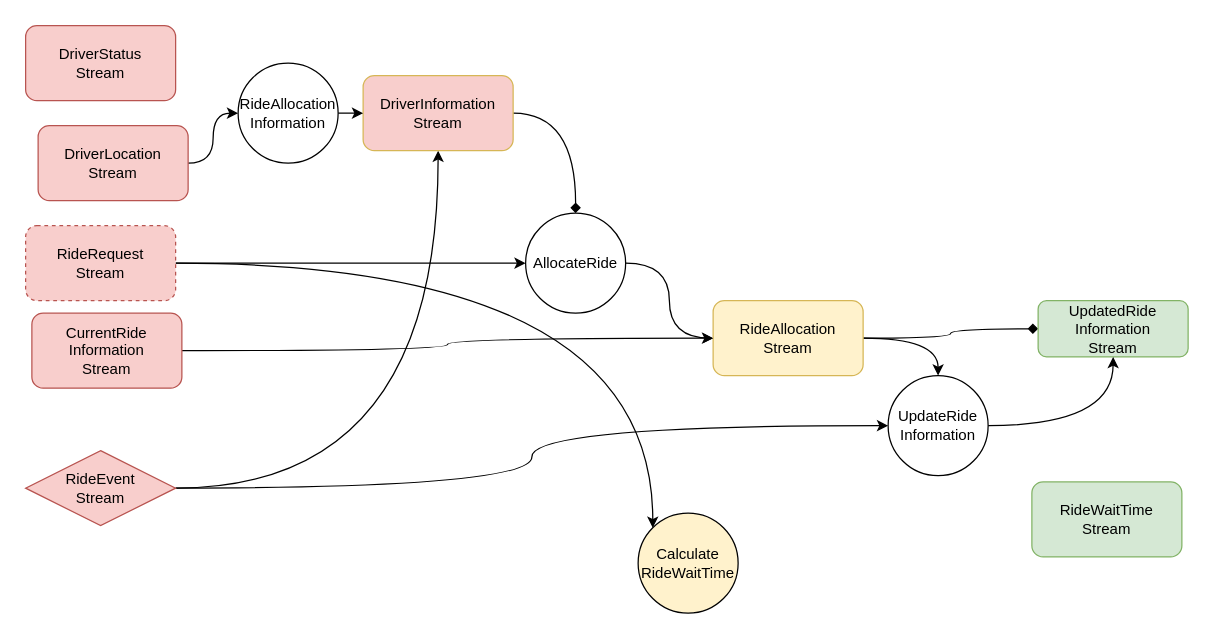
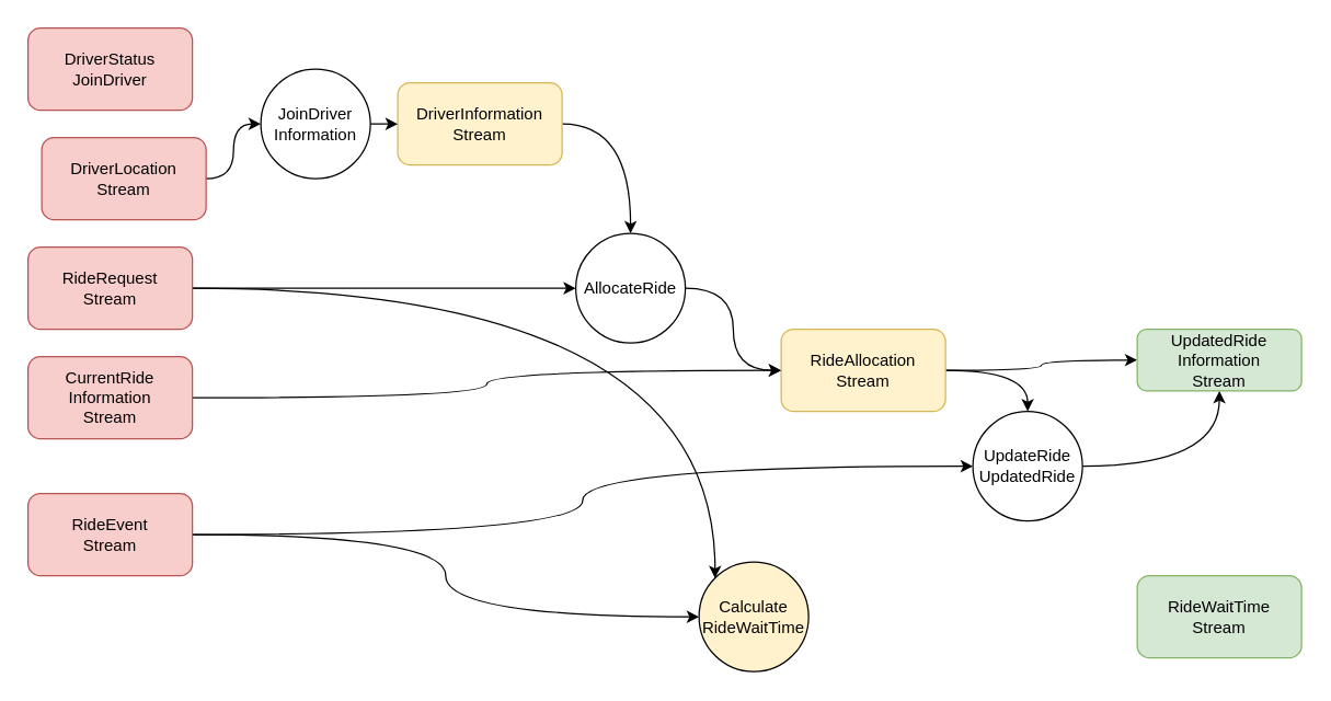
- <mxCell id="5" value="&lt;div&gt;DriverStatus&lt;/div&gt;&lt;div&gt;Stream&lt;/div&gt;" style="rounded=1;whiteSpace=wrap;html=1;fillColor=#f8cecc;strokeColor=#b85450;" parent="1" vertex="1"><mxGeometry x="20" y="20" width="120" height="60" as="geometry" /></mxCell>
+ <mxCell id="5" value="&lt;div&gt;DriverStatus&lt;/div&gt;&lt;div&gt;JoinDriver&lt;/div&gt;" style="rounded=1;whiteSpace=wrap;html=1;fillColor=#f8cecc;strokeColor=#b85450;" parent="1" vertex="1"><mxGeometry x="20" y="20" width="120" height="60" as="geometry" /></mxCell>
- <mxCell id="24" value="&lt;div&gt;RideAllocation&lt;/div&gt;&lt;div&gt;Information&lt;br&gt;&lt;/div&gt;" style="ellipse;whiteSpace=wrap;html=1;aspect=fixed;" parent="1" vertex="1"><mxGeometry x="190" y="50" width="80" height="80" as="geometry" /></mxCell>
+ <mxCell id="24" value="&lt;div&gt;JoinDriver&lt;/div&gt;&lt;div&gt;Information&lt;br&gt;&lt;/div&gt;" style="ellipse;whiteSpace=wrap;html=1;aspect=fixed;" parent="1" vertex="1"><mxGeometry x="190" y="50" width="80" height="80" as="geometry" /></mxCell>
- <mxCell id="17" value="&lt;div&gt;DriverInformation&lt;/div&gt;&lt;div&gt;Stream&lt;br&gt;&lt;/div&gt;" style="rounded=1;whiteSpace=wrap;html=1;fillColor=#f8cecc;strokeColor=#d6b656;" parent="1" vertex="1"><mxGeometry x="290" y="60" width="120" height="60" as="geometry" /></mxCell>
+ <mxCell id="17" value="&lt;div&gt;DriverInformation&lt;/div&gt;&lt;div&gt;Stream&lt;br&gt;&lt;/div&gt;" style="rounded=1;whiteSpace=wrap;html=1;fillColor=#fff2cc;strokeColor=#d6b656;" parent="1" vertex="1"><mxGeometry x="290" y="60" width="120" height="60" as="geometry" /></mxCell>
- <mxCell id="16" style="edgeStyle=orthogonalEdgeStyle;curved=1;rounded=0;orthogonalLoop=1;jettySize=auto;html=1;entryX=0.5;entryY=0;entryDx=0;entryDy=0;endArrow=diamond;" parent="1" source="17" target="26" edge="1"><mxGeometry relative="1" as="geometry" /></mxCell>
+ <mxCell id="16" style="edgeStyle=orthogonalEdgeStyle;curved=1;rounded=0;orthogonalLoop=1;jettySize=auto;html=1;entryX=0.5;entryY=0;entryDx=0;entryDy=0;" parent="1" source="17" target="26" edge="1"><mxGeometry relative="1" as="geometry" /></mxCell>
- <mxCell id="10" value="&lt;div&gt;RideRequest&lt;/div&gt;&lt;div&gt;Stream&lt;br&gt;&lt;/div&gt;" style="rounded=1;whiteSpace=wrap;html=1;fillColor=#f8cecc;strokeColor=#b85450;dashed=1;" parent="1" vertex="1"><mxGeometry x="20" y="180" width="120" height="60" as="geometry" /></mxCell>
+ <mxCell id="10" value="&lt;div&gt;RideRequest&lt;/div&gt;&lt;div&gt;Stream&lt;br&gt;&lt;/div&gt;" style="rounded=1;whiteSpace=wrap;html=1;fillColor=#f8cecc;strokeColor=#b85450;" parent="1" vertex="1"><mxGeometry x="20" y="180" width="120" height="60" as="geometry" /></mxCell>
- <mxCell id="25" style="edgeStyle=orthogonalEdgeStyle;curved=1;rounded=0;orthogonalLoop=1;jettySize=auto;html=1;entryX=0;entryY=0.5;entryDx=0;entryDy=0;endArrow=open;" parent="1" source="26" target="20" edge="1"><mxGeometry relative="1" as="geometry" /></mxCell>
+ <mxCell id="25" style="edgeStyle=orthogonalEdgeStyle;curved=1;rounded=0;orthogonalLoop=1;jettySize=auto;html=1;entryX=0;entryY=0.5;entryDx=0;entryDy=0;" parent="1" source="26" target="20" edge="1"><mxGeometry relative="1" as="geometry" /></mxCell>
- <mxCell id="19" style="edgeStyle=orthogonalEdgeStyle;curved=1;rounded=0;orthogonalLoop=1;jettySize=auto;html=1;endArrow=diamond;" parent="1" source="20" target="21" edge="1"><mxGeometry relative="1" as="geometry" /></mxCell>
+ <mxCell id="19" style="edgeStyle=orthogonalEdgeStyle;curved=1;rounded=0;orthogonalLoop=1;jettySize=auto;html=1;" parent="1" source="20" target="21" edge="1"><mxGeometry relative="1" as="geometry" /></mxCell>
- <mxCell id="12" value="&lt;div&gt;CurrentRide&lt;/div&gt;&lt;div&gt;Information&lt;/div&gt;&lt;div&gt;Stream&lt;br&gt;&lt;/div&gt;" style="rounded=1;whiteSpace=wrap;html=1;fillColor=#f8cecc;strokeColor=#b85450;" parent="1" vertex="1"><mxGeometry x="25" y="250" width="120" height="60" as="geometry" /></mxCell>
+ <mxCell id="12" value="&lt;div&gt;CurrentRide&lt;/div&gt;&lt;div&gt;Information&lt;/div&gt;&lt;div&gt;Stream&lt;br&gt;&lt;/div&gt;" style="rounded=1;whiteSpace=wrap;html=1;fillColor=#f8cecc;strokeColor=#b85450;" parent="1" vertex="1"><mxGeometry x="20" y="260" width="120" height="60" as="geometry" /></mxCell>
- <mxCell id="14" style="edgeStyle=orthogonalEdgeStyle;curved=1;rounded=0;orthogonalLoop=1;jettySize=auto;html=1;" parent="1" source="15" target="17" edge="1"><mxGeometry relative="1" as="geometry" /></mxCell>
+ <mxCell id="14" style="edgeStyle=orthogonalEdgeStyle;curved=1;rounded=0;orthogonalLoop=1;jettySize=auto;html=1;" parent="1" source="15" target="27" edge="1"><mxGeometry relative="1" as="geometry" /></mxCell>
- <mxCell id="29" value="&lt;div&gt;UpdateRide&lt;/div&gt;&lt;div&gt;Information&lt;br&gt;&lt;/div&gt;" style="ellipse;whiteSpace=wrap;html=1;aspect=fixed;" parent="1" vertex="1"><mxGeometry x="710" y="300" width="80" height="80" as="geometry" /></mxCell>
+ <mxCell id="29" value="&lt;div&gt;UpdateRide&lt;/div&gt;&lt;div&gt;UpdatedRide&lt;br&gt;&lt;/div&gt;" style="ellipse;whiteSpace=wrap;html=1;aspect=fixed;" parent="1" vertex="1"><mxGeometry x="710" y="300" width="80" height="80" as="geometry" /></mxCell>
- <mxCell id="15" value="&lt;div&gt;RideEvent&lt;/div&gt;&lt;div&gt;Stream&lt;br&gt;&lt;/div&gt;" style="rhombus;whiteSpace=wrap;html=1;fillColor=#f8cecc;strokeColor=#b85450;" parent="1" vertex="1"><mxGeometry x="20" y="360" width="120" height="60" as="geometry" /></mxCell>
+ <mxCell id="15" value="&lt;div&gt;RideEvent&lt;/div&gt;&lt;div&gt;Stream&lt;br&gt;&lt;/div&gt;" style="rounded=1;whiteSpace=wrap;html=1;fillColor=#f8cecc;strokeColor=#b85450;" parent="1" vertex="1"><mxGeometry x="20" y="360" width="120" height="60" as="geometry" /></mxCell>
- <mxCell id="22" value="&lt;div&gt;RideWaitTime&lt;/div&gt;&lt;div&gt;Stream&lt;br&gt;&lt;/div&gt;" style="rounded=1;whiteSpace=wrap;html=1;fillColor=#d5e8d4;strokeColor=#82b366;" parent="1" vertex="1"><mxGeometry x="825" y="385" width="120" height="60" as="geometry" /></mxCell>
+ <mxCell id="22" value="&lt;div&gt;RideWaitTime&lt;/div&gt;&lt;div&gt;Stream&lt;br&gt;&lt;/div&gt;" style="rounded=1;whiteSpace=wrap;html=1;fillColor=#d5e8d4;strokeColor=#82b366;" parent="1" vertex="1"><mxGeometry x="830" y="420" width="120" height="60" as="geometry" /></mxCell>
